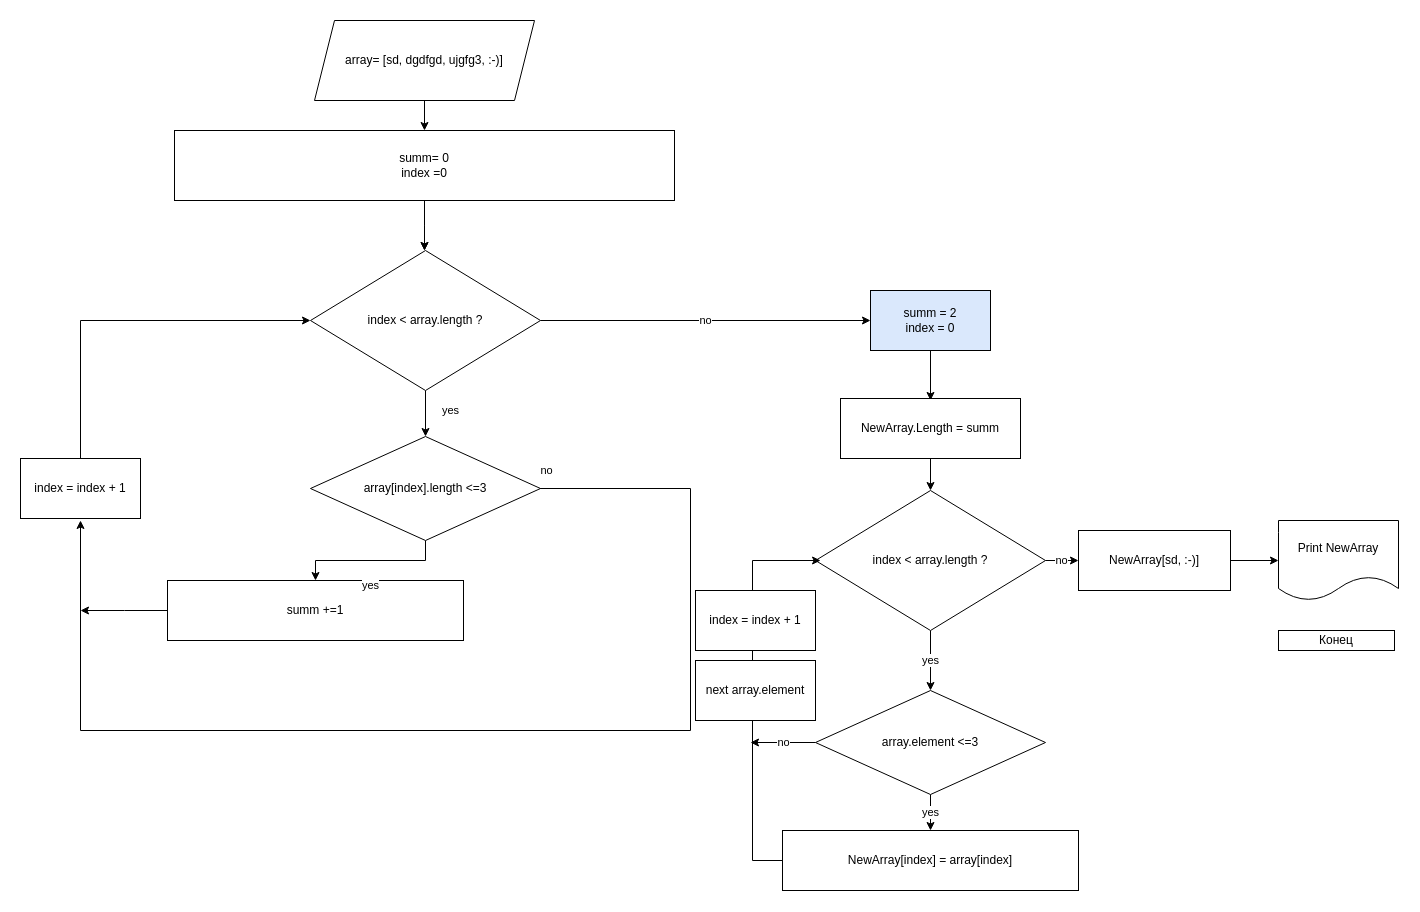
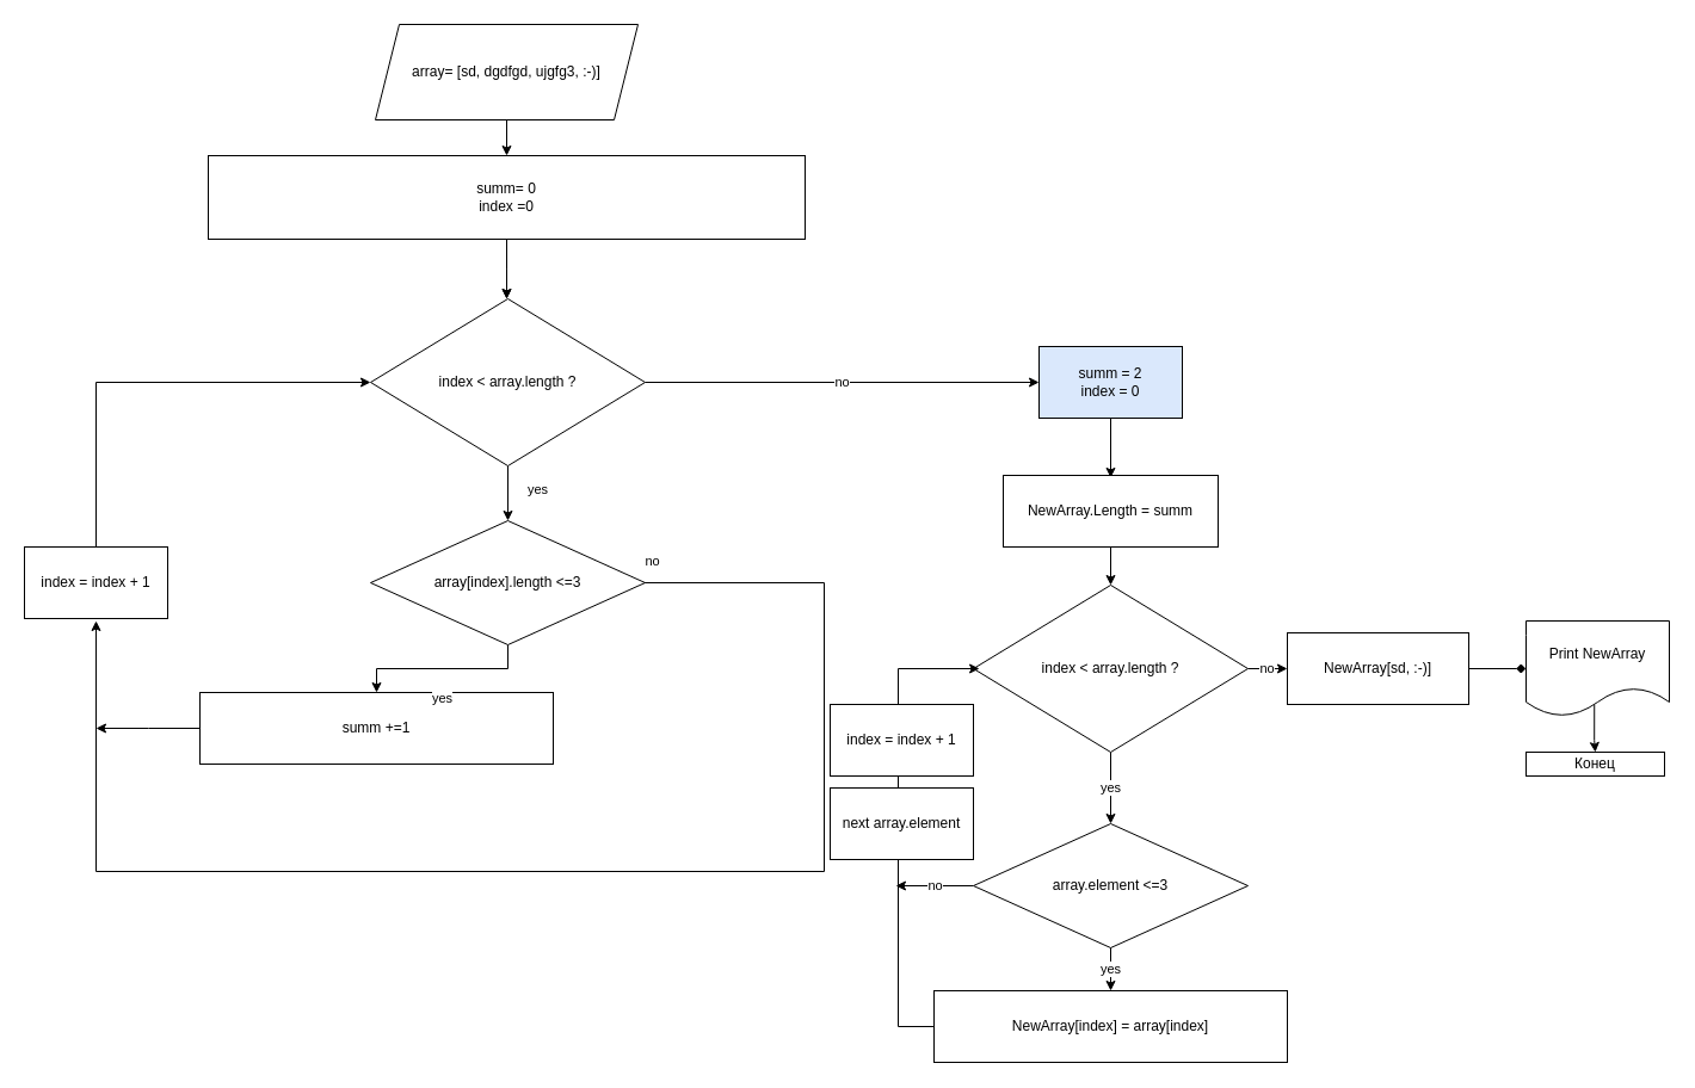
- <mxCell id="30" value="" style="edgeStyle=orthogonalEdgeStyle;rounded=0;orthogonalLoop=1;jettySize=auto;html=1;" edge="1" parent="1" source="31" target="34"><mxGeometry relative="1" as="geometry" /></mxCell>
+ <mxCell id="30" value="" style="edgeStyle=orthogonalEdgeStyle;rounded=0;orthogonalLoop=1;jettySize=auto;html=1;endArrow=diamond;" edge="1" parent="1" source="31" target="34"><mxGeometry relative="1" as="geometry" /></mxCell>
+ <mxCell id="33" value="" style="edgeStyle=orthogonalEdgeStyle;rounded=0;orthogonalLoop=1;jettySize=auto;html=1;exitX=0.477;exitY=0.878;exitDx=0;exitDy=0;exitPerimeter=0;" edge="1" parent="1" source="34" target="7"><mxGeometry relative="1" as="geometry" /></mxCell>
